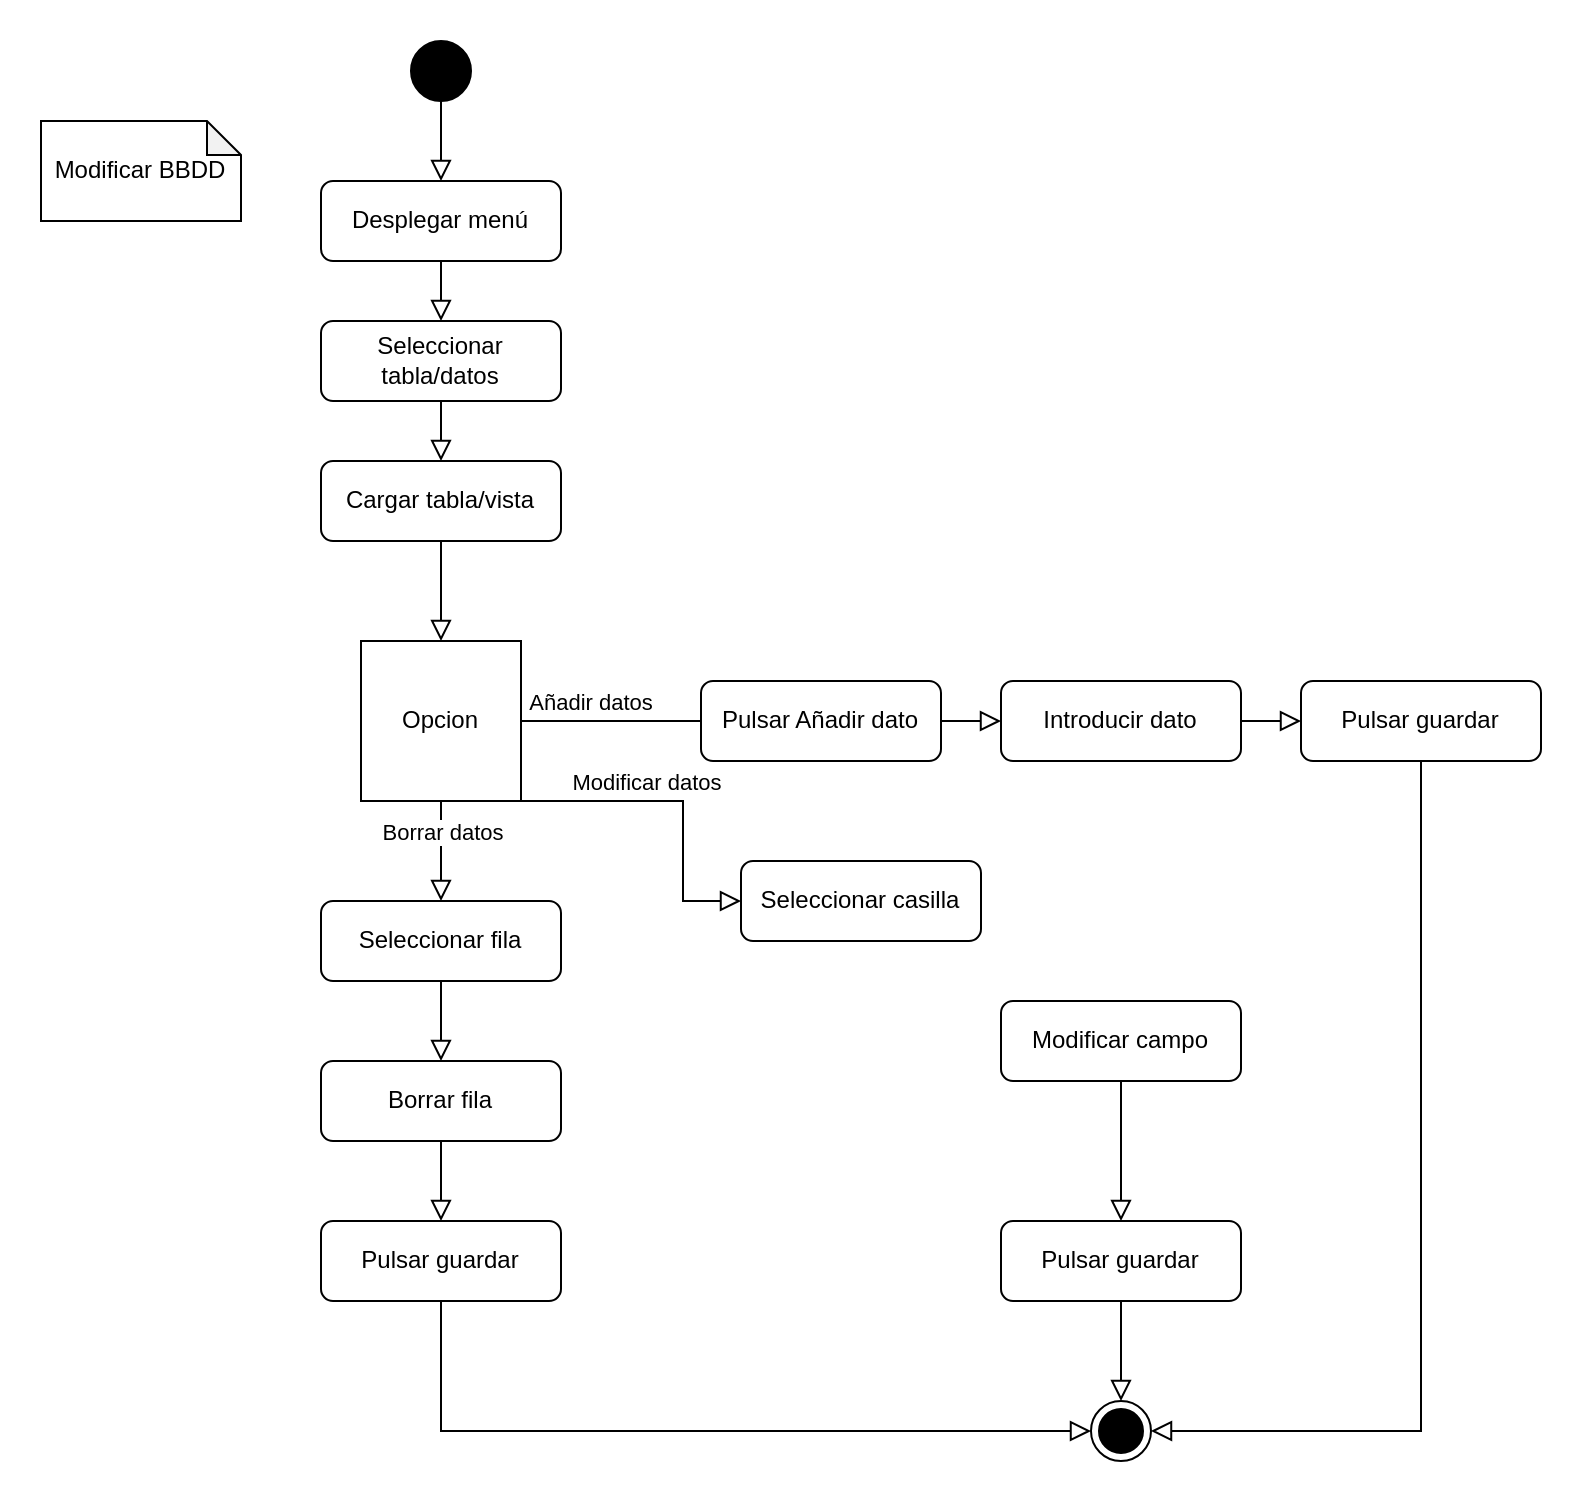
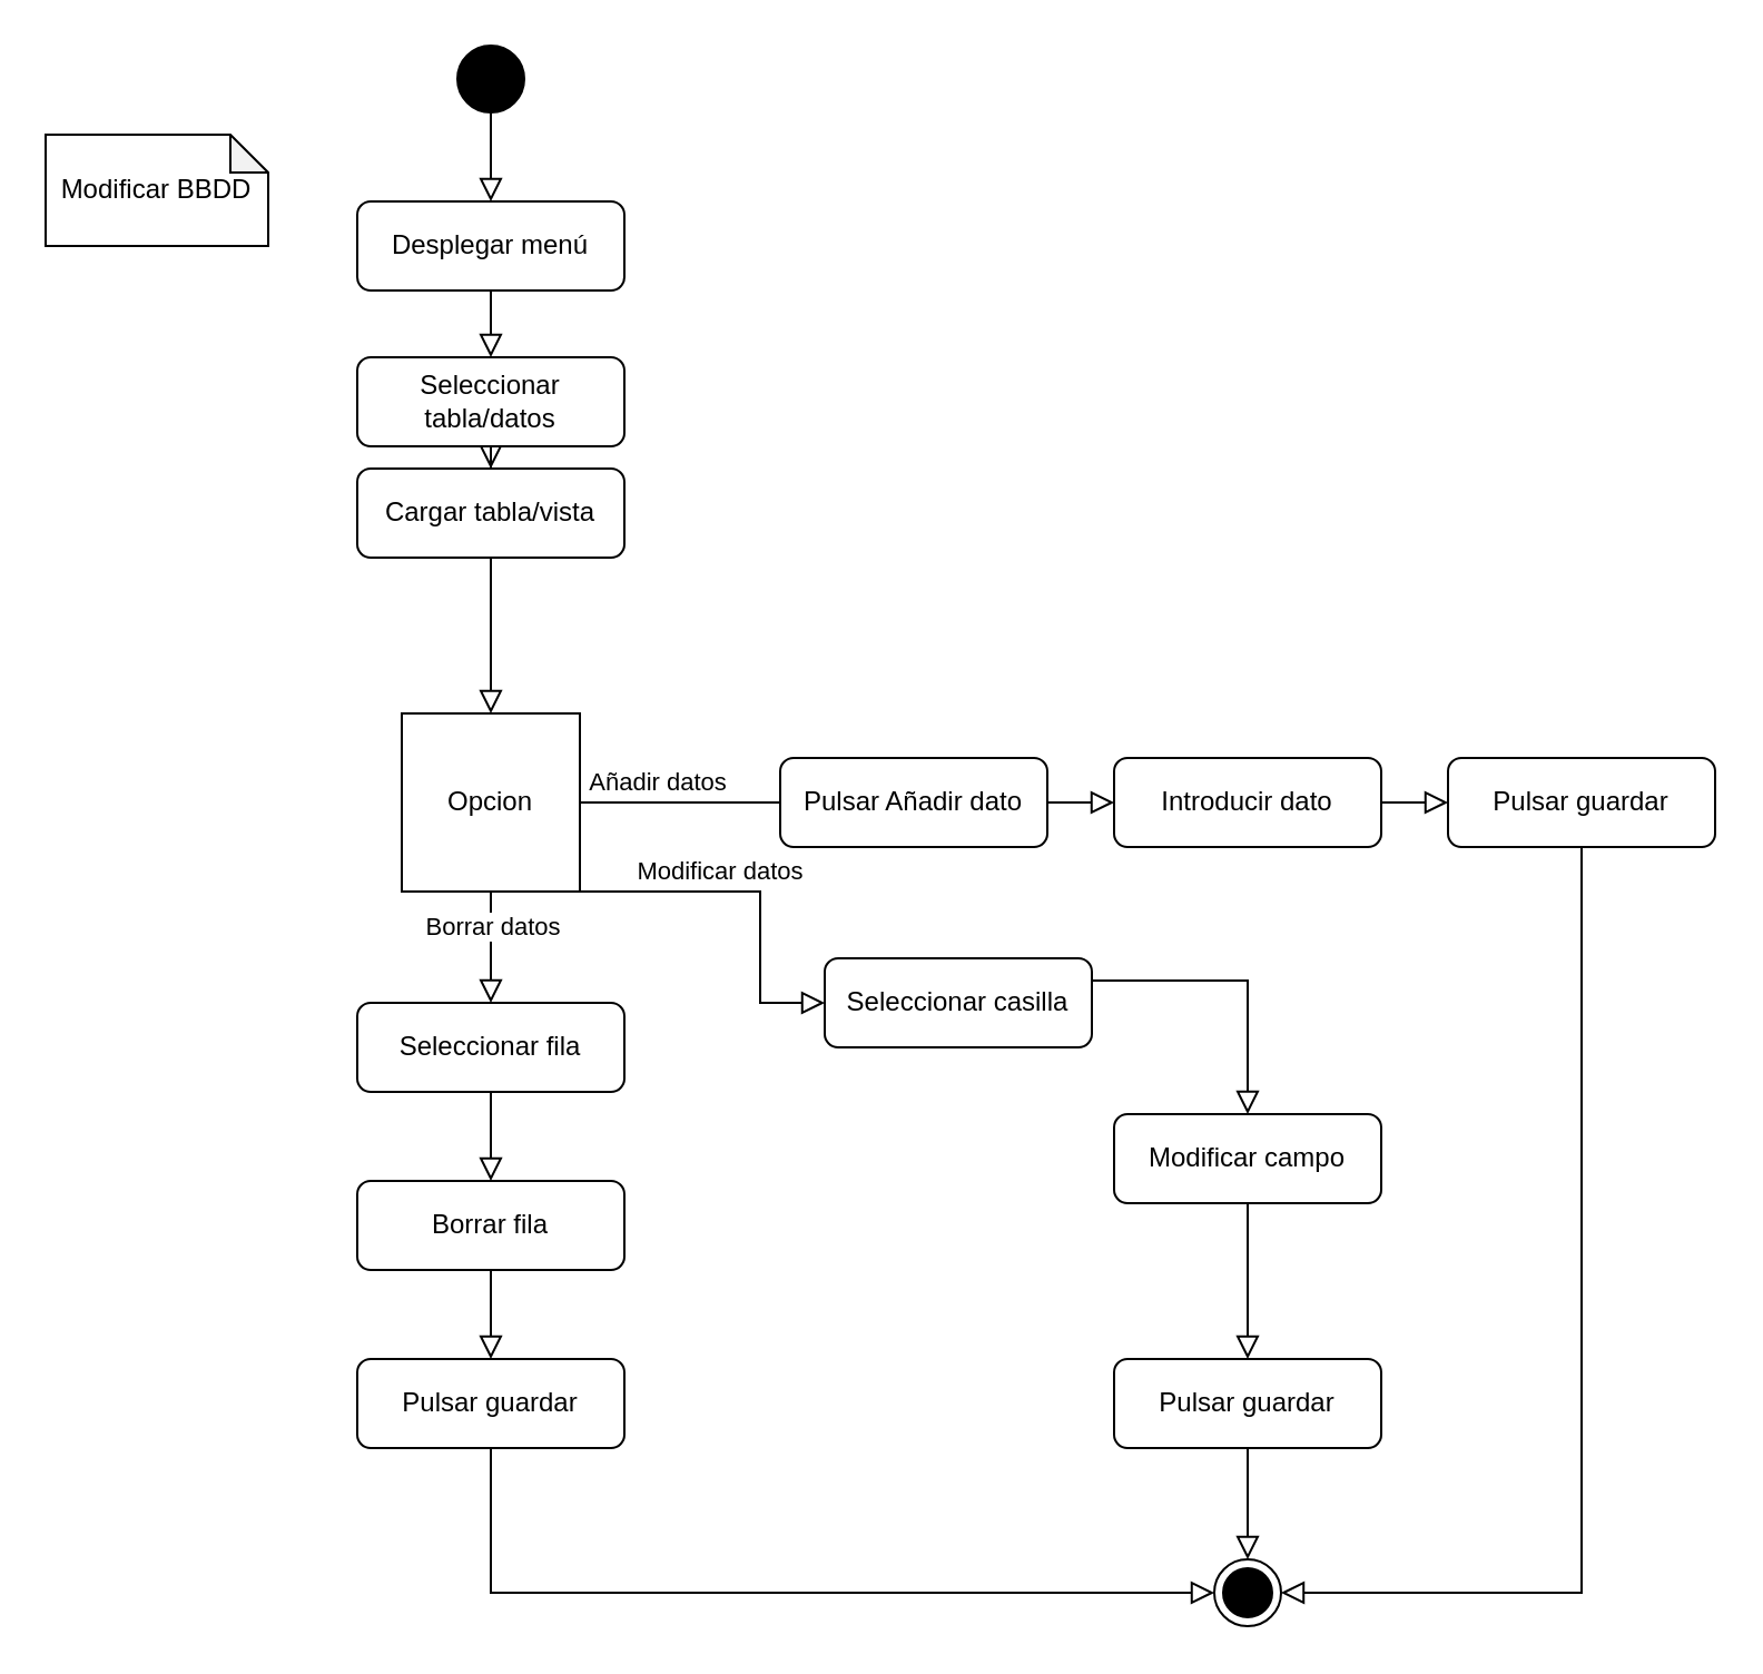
- <mxCell id="4" value="Cargar tabla/vista" style="rounded=1;whiteSpace=wrap;html=1;fontSize=12;glass=0;strokeWidth=1;shadow=0;" vertex="1" parent="1"><mxGeometry x="160" y="230" width="120" height="40" as="geometry" /></mxCell>
+ <mxCell id="4" value="Cargar tabla/vista" style="rounded=1;whiteSpace=wrap;html=1;fontSize=12;glass=0;strokeWidth=1;shadow=0;" vertex="1" parent="1"><mxGeometry x="160" y="210" width="120" height="40" as="geometry" /></mxCell>
+ <mxCell id="29" value="" style="rounded=0;html=1;jettySize=auto;orthogonalLoop=1;fontSize=11;endArrow=block;endFill=0;endSize=8;strokeWidth=1;shadow=0;labelBackgroundColor=none;edgeStyle=orthogonalEdgeStyle;exitX=1;exitY=0.5;exitDx=0;exitDy=0;entryX=0.5;entryY=0;entryDx=0;entryDy=0;" edge="1" parent="1" source="26" target="27"><mxGeometry relative="1" as="geometry"><mxPoint x="450" y="510" as="sourcePoint" /><mxPoint x="520" y="560" as="targetPoint" /><Array as="points"><mxPoint x="490" y="440" /><mxPoint x="560" y="440" /></Array></mxGeometry></mxCell>
